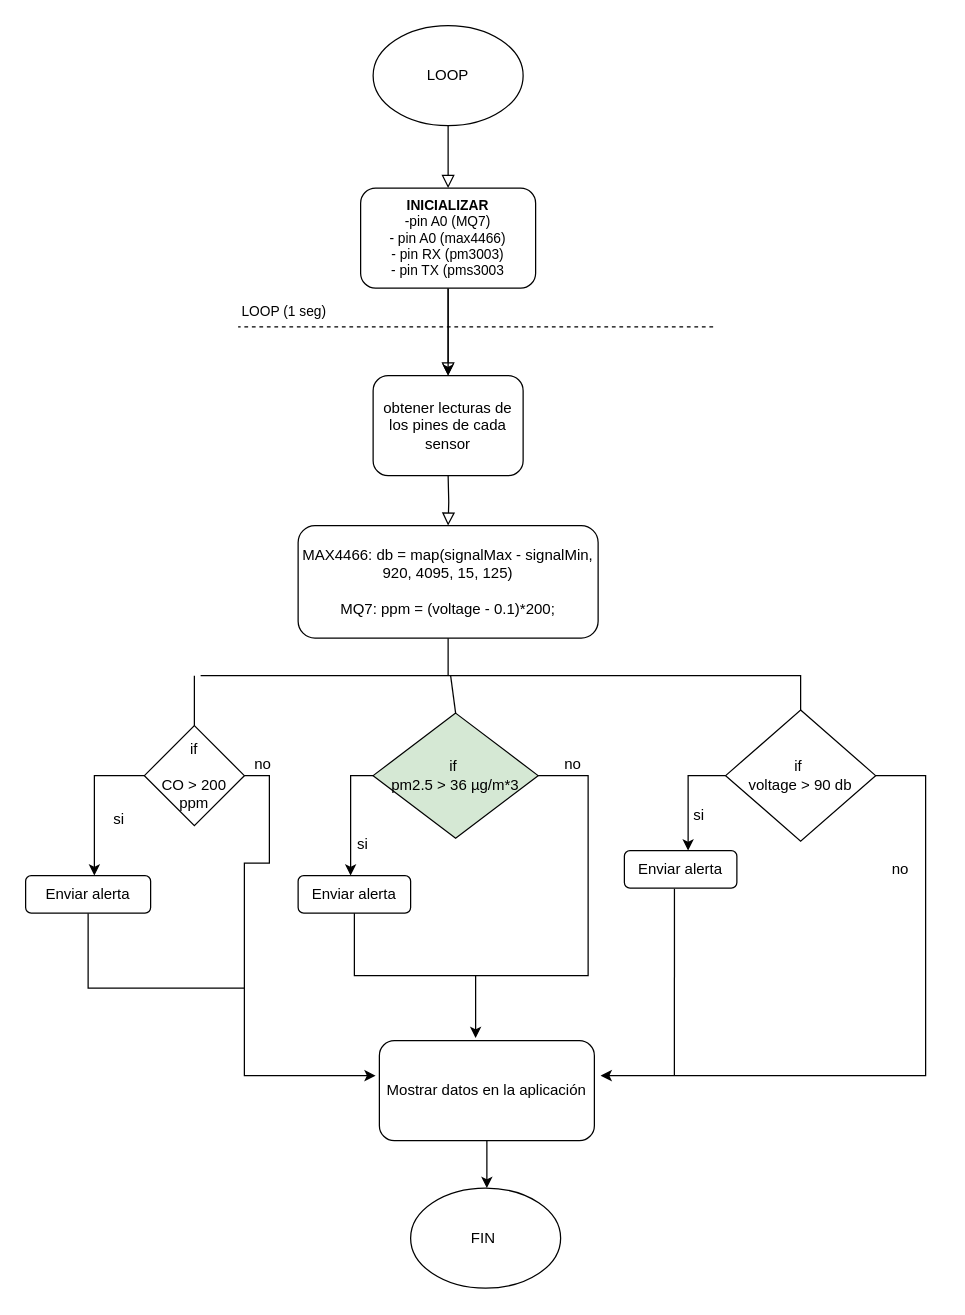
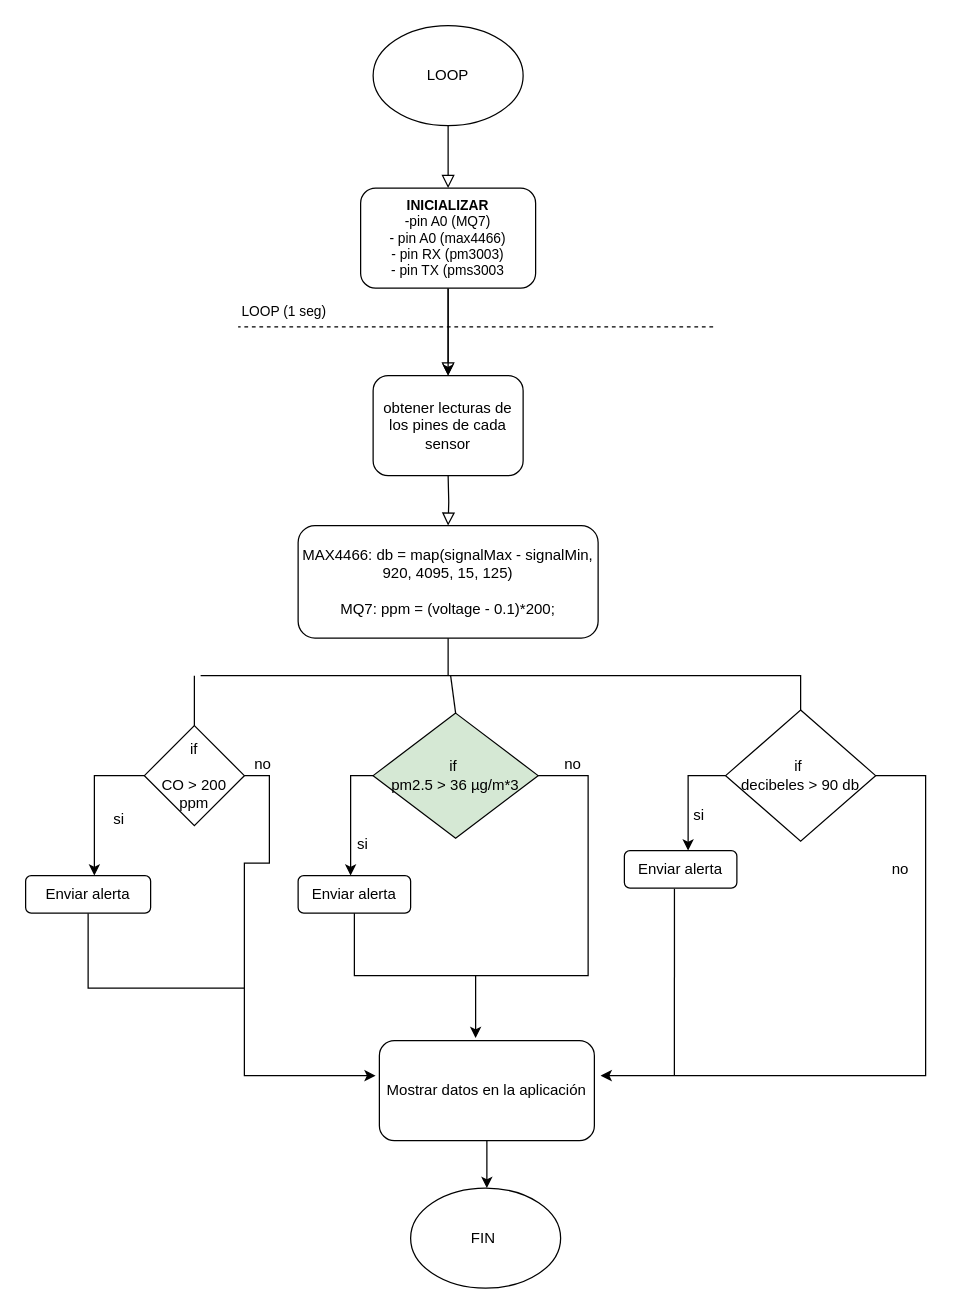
- <mxCell id="19" value="if&amp;nbsp;&lt;div&gt;voltage &amp;gt; 90 db&lt;/div&gt;" style="rhombus;whiteSpace=wrap;html=1;" vertex="1" parent="1"><mxGeometry x="580" y="567.5" width="120" height="105" as="geometry" /></mxCell>
+ <mxCell id="19" value="if&amp;nbsp;&lt;div&gt;decibeles &amp;gt; 90 db&lt;/div&gt;" style="rhombus;whiteSpace=wrap;html=1;" vertex="1" parent="1"><mxGeometry x="580" y="567.5" width="120" height="105" as="geometry" /></mxCell>
